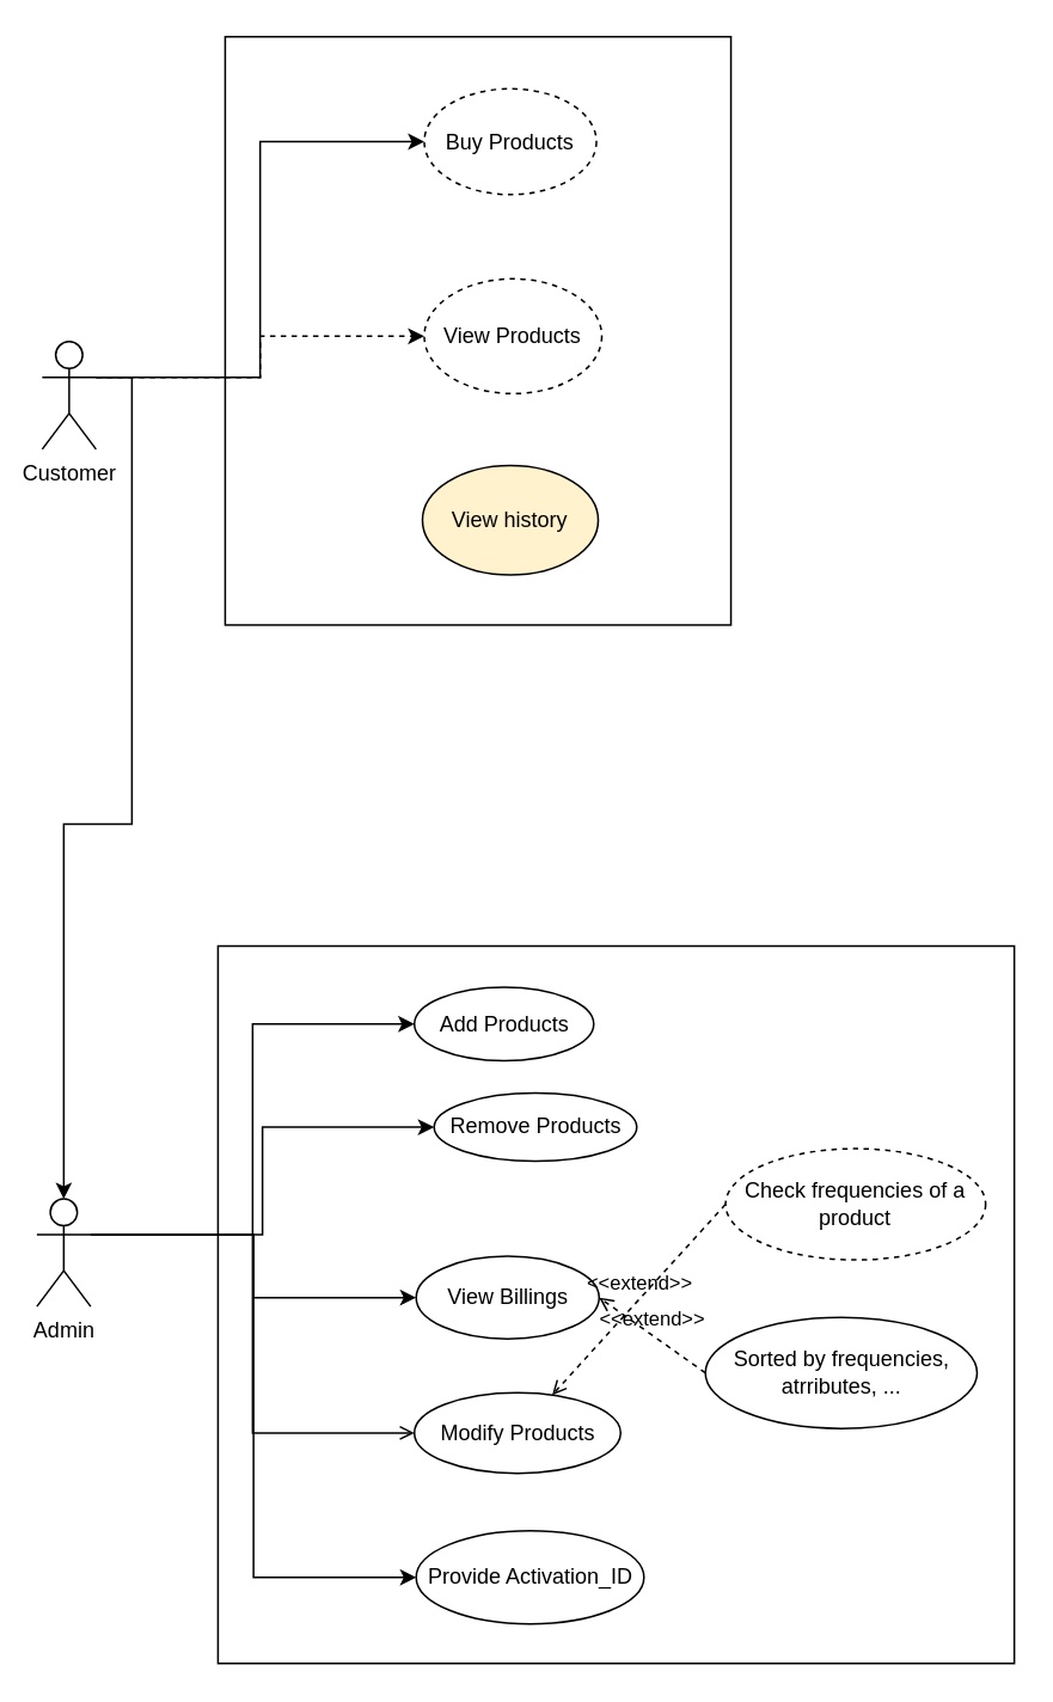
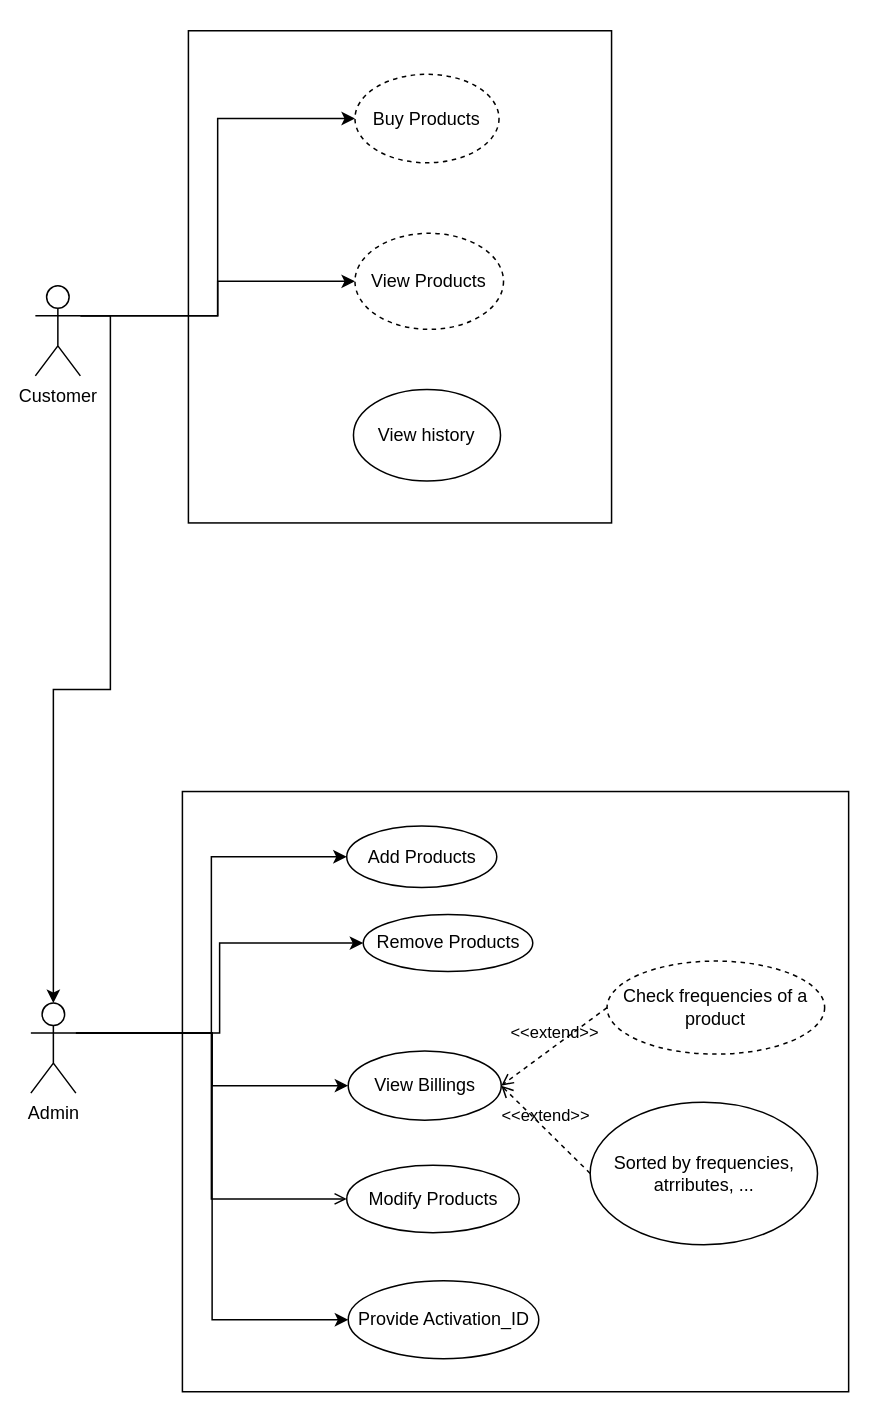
- <mxCell id="5" style="edgeStyle=orthogonalEdgeStyle;rounded=0;orthogonalLoop=1;jettySize=auto;html=1;exitX=1;exitY=0.333;exitDx=0;exitDy=0;exitPerimeter=0;entryX=0;entryY=0.5;entryDx=0;entryDy=0;dashed=1;" edge="1" parent="1" source="7" target="10"><mxGeometry relative="1" as="geometry" /></mxCell>
+ <mxCell id="5" style="edgeStyle=orthogonalEdgeStyle;rounded=0;orthogonalLoop=1;jettySize=auto;html=1;exitX=1;exitY=0.333;exitDx=0;exitDy=0;exitPerimeter=0;entryX=0;entryY=0.5;entryDx=0;entryDy=0;" edge="1" parent="1" source="7" target="10"><mxGeometry relative="1" as="geometry" /></mxCell>
- <mxCell id="9" value="View history" style="ellipse;whiteSpace=wrap;html=1;fillColor=#fff2cc;" vertex="1" parent="1"><mxGeometry x="235" y="259" width="98" height="61" as="geometry" /></mxCell>
+ <mxCell id="9" value="View history" style="ellipse;whiteSpace=wrap;html=1;" vertex="1" parent="1"><mxGeometry x="235" y="259" width="98" height="61" as="geometry" /></mxCell>
- <mxCell id="24" value="&amp;lt;&amp;lt;extend&amp;gt;&amp;gt;" style="html=1;verticalAlign=bottom;labelBackgroundColor=none;endArrow=open;endFill=0;dashed=1;rounded=0;exitX=0;exitY=0.5;exitDx=0;exitDy=0;" edge="1" parent="1" source="22" target="20"><mxGeometry width="160" relative="1" as="geometry"><mxPoint x="236" y="739" as="sourcePoint" /><mxPoint x="396" y="739" as="targetPoint" /></mxGeometry></mxCell>
+ <mxCell id="24" value="&amp;lt;&amp;lt;extend&amp;gt;&amp;gt;" style="html=1;verticalAlign=bottom;labelBackgroundColor=none;endArrow=open;endFill=0;dashed=1;rounded=0;exitX=0;exitY=0.5;exitDx=0;exitDy=0;entryX=1;entryY=0.5;entryDx=0;entryDy=0;" edge="1" parent="1" source="22" target="19"><mxGeometry width="160" relative="1" as="geometry"><mxPoint x="236" y="739" as="sourcePoint" /><mxPoint x="396" y="739" as="targetPoint" /></mxGeometry></mxCell>
- <mxCell id="23" value="Sorted by frequencies, atrributes, ..." style="ellipse;whiteSpace=wrap;html=1;" vertex="1" parent="1"><mxGeometry x="392.75" y="734" width="151.5" height="62" as="geometry" /></mxCell>
+ <mxCell id="23" value="Sorted by frequencies, atrributes, ..." style="ellipse;whiteSpace=wrap;html=1;" vertex="1" parent="1"><mxGeometry x="392.75" y="734" width="151.5" height="95" as="geometry" /></mxCell>
